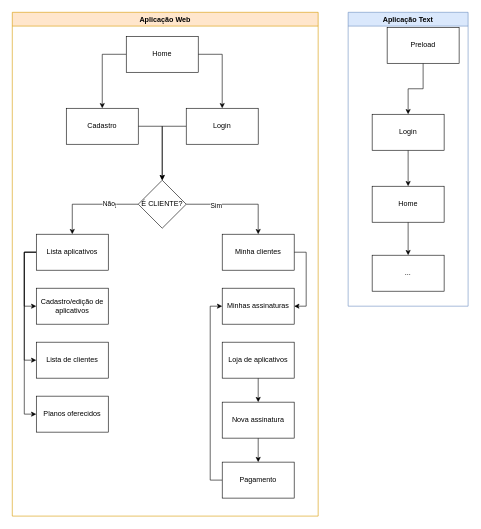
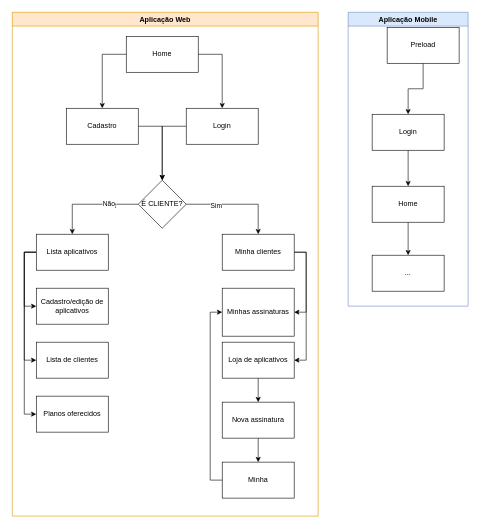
- <mxCell id="40" value="Aplicação Text" style="swimlane;whiteSpace=wrap;html=1;fillColor=#dae8fc;strokeColor=#6c8ebf;" vertex="1" parent="1"><mxGeometry x="580" y="20" width="200" height="490" as="geometry"><mxRectangle x="600" y="180" width="130" height="30" as="alternateBounds" /></mxGeometry></mxCell>
+ <mxCell id="40" value="Aplicação Mobile" style="swimlane;whiteSpace=wrap;html=1;fillColor=#dae8fc;strokeColor=#6c8ebf;" vertex="1" parent="1"><mxGeometry x="580" y="20" width="200" height="490" as="geometry"><mxRectangle x="600" y="180" width="130" height="30" as="alternateBounds" /></mxGeometry></mxCell>
- <mxCell id="31" value="Minhas assinaturas" style="rounded=0;whiteSpace=wrap;html=1;" vertex="1" parent="1"><mxGeometry x="370" y="480" width="120" height="60" as="geometry" /></mxCell>
+ <mxCell id="31" value="Minhas assinaturas" style="rounded=0;whiteSpace=wrap;html=1;" vertex="1" parent="1"><mxGeometry x="370" y="480" width="120" height="80" as="geometry" /></mxCell>
+ <mxCell id="24" style="edgeStyle=orthogonalEdgeStyle;rounded=0;orthogonalLoop=1;jettySize=auto;html=1;exitX=1;exitY=0.5;exitDx=0;exitDy=0;entryX=1;entryY=0.5;entryDx=0;entryDy=0;" edge="1" parent="1" source="26" target="23"><mxGeometry relative="1" as="geometry" /></mxCell>
- <mxCell id="30" value="Pagamento" style="rounded=0;whiteSpace=wrap;html=1;" vertex="1" parent="1"><mxGeometry x="370" y="770" width="120" height="60" as="geometry" /></mxCell>
+ <mxCell id="30" value="Minha" style="rounded=0;whiteSpace=wrap;html=1;" vertex="1" parent="1"><mxGeometry x="370" y="770" width="120" height="60" as="geometry" /></mxCell>
